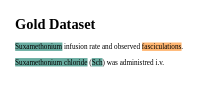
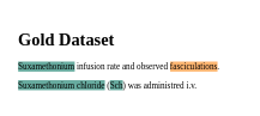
- <mxCell id="2" value="&lt;h1&gt;Gold Dataset&lt;/h1&gt;&lt;p&gt;&lt;span style=&quot;background-color: rgb(103, 171, 159);&quot;&gt;Suxamethonium&lt;/span&gt; infusion rate and observed &lt;span style=&quot;background-color: rgb(255, 181, 112);&quot;&gt;fasciculations&lt;/span&gt;.&lt;/p&gt;&lt;p&gt;&lt;span style=&quot;background-color: rgb(103, 171, 159);&quot;&gt;Suxamethonium chloride&lt;/span&gt; (&lt;span style=&quot;background-color: rgb(103, 171, 159);&quot;&gt;Sch&lt;/span&gt;) was administred i.v.&lt;/p&gt;" style="text;html=1;strokeColor=none;fillColor=none;spacing=5;spacingTop=-20;whiteSpace=wrap;overflow=hidden;rounded=0;fontFamily=Computer Modern;fontSource=https%3A%2F%2Fcheckmyworking.com%2Fcm-web-fonts%2FComputer%2520Modern%2520Serif.zip;" vertex="1" parent="1"><mxGeometry x="20" y="20" width="320" height="120" as="geometry" /></mxCell>
+ <mxCell id="2" value="&lt;h1&gt;Gold Dataset&lt;/h1&gt;&lt;p&gt;&lt;span style=&quot;background-color: rgb(103, 171, 159);&quot;&gt;Suxamethonium&lt;/span&gt; infusion rate and observed &lt;span style=&quot;background-color: rgb(255, 181, 112);&quot;&gt;fasciculations&lt;/span&gt;.&lt;/p&gt;&lt;p&gt;&lt;span style=&quot;background-color: rgb(103, 171, 159);&quot;&gt;Suxamethonium chloride&lt;/span&gt; (&lt;span style=&quot;background-color: rgb(103, 171, 159);&quot;&gt;Sch&lt;/span&gt;) was administred i.v.&lt;/p&gt;" style="text;html=1;strokeColor=none;fillColor=none;spacing=5;spacingTop=-20;whiteSpace=wrap;overflow=hidden;rounded=0;fontFamily=Computer Modern;fontSource=https%3A%2F%2Fcheckmyworking.com%2Fcm-web-fonts%2FComputer%2520Modern%2520Serif.zip;" vertex="1" parent="1"><mxGeometry x="20" y="35" width="320" height="120" as="geometry" /></mxCell>
